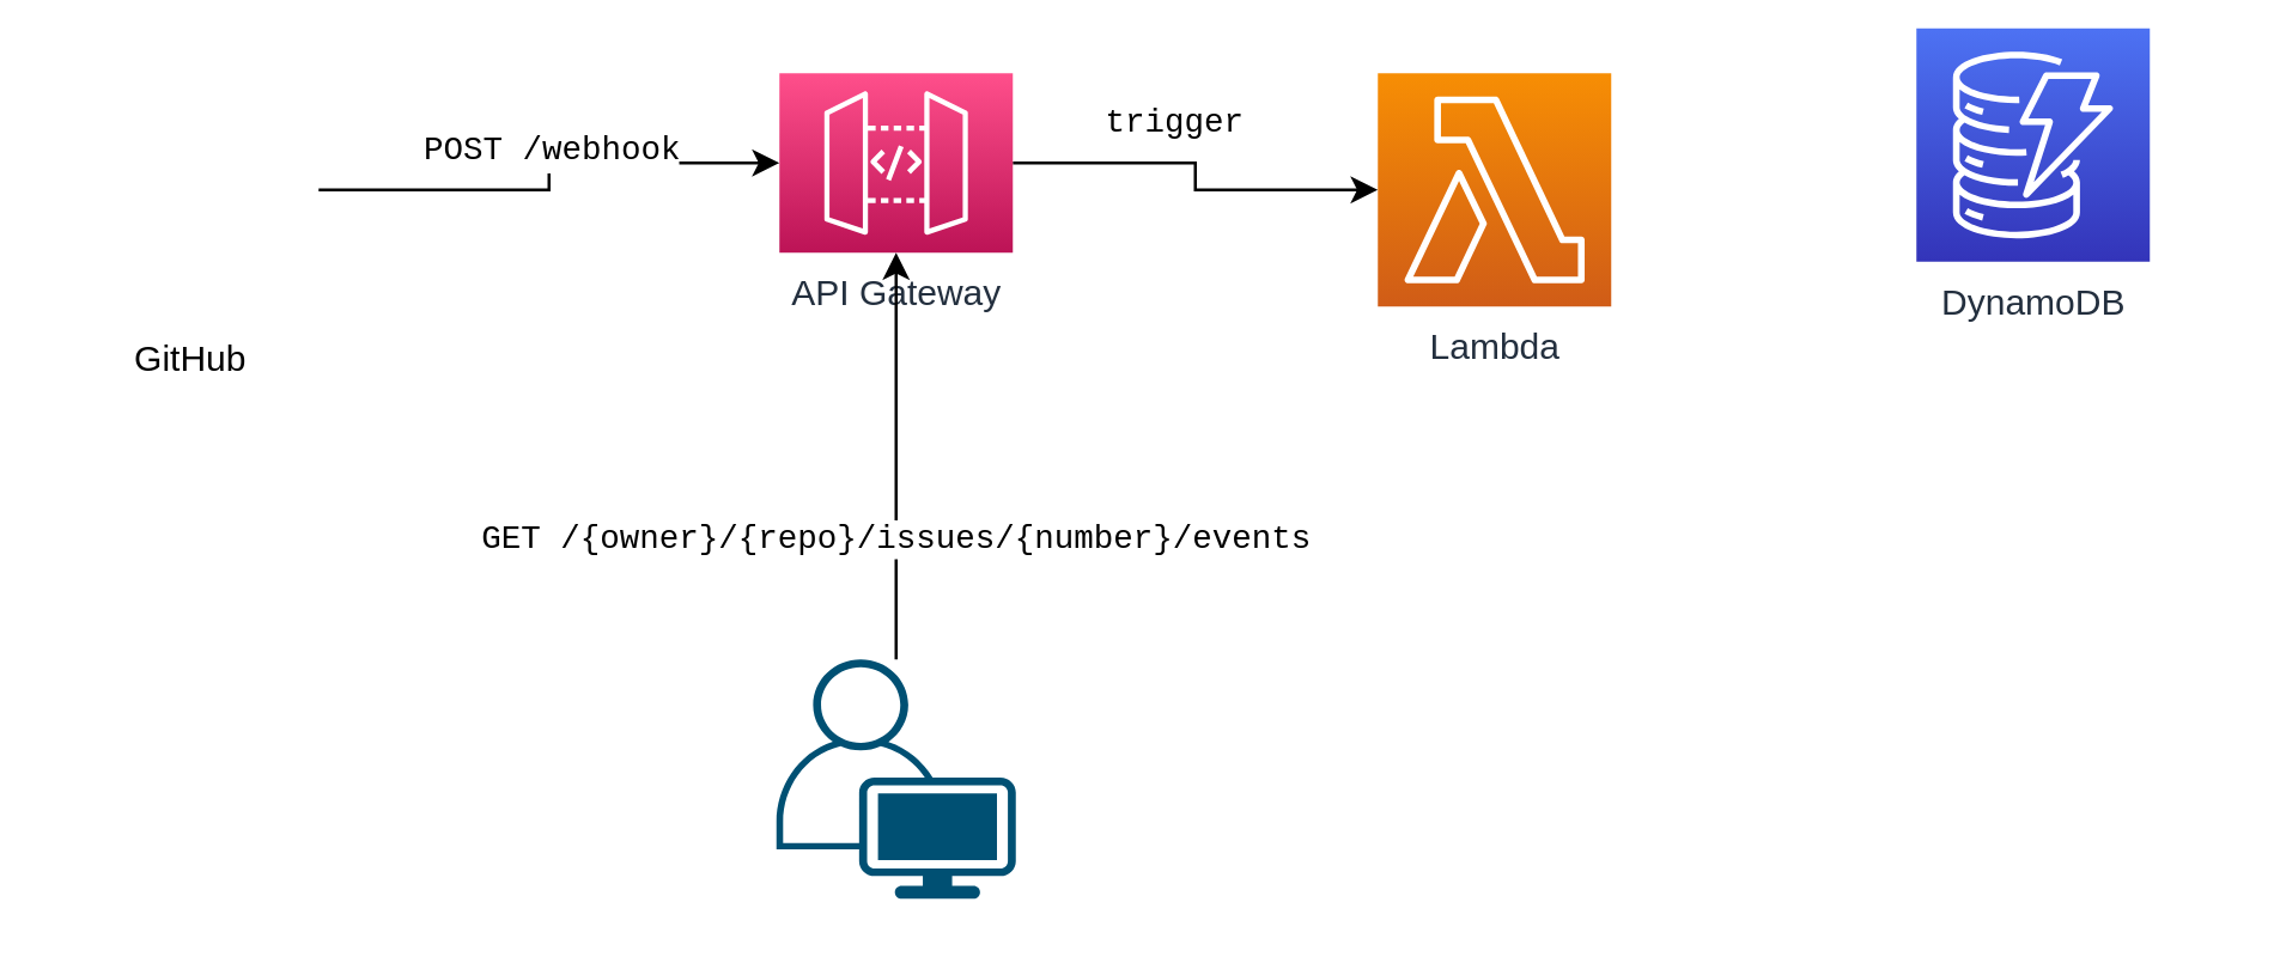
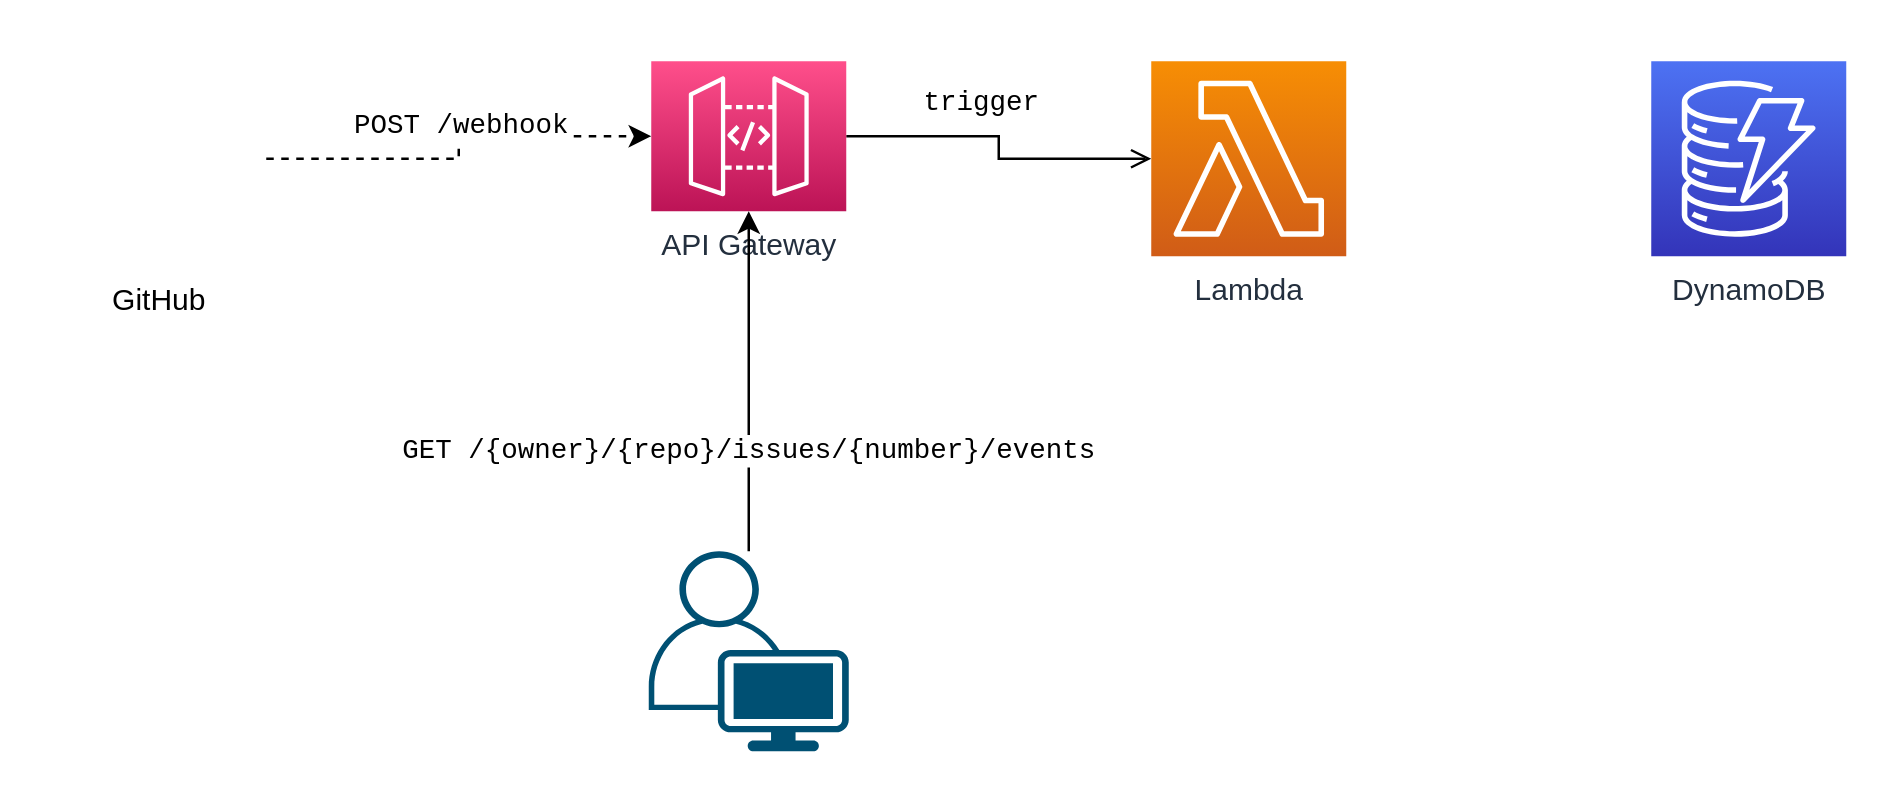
- <mxCell id="9" value="DynamoDB" style="sketch=0;points=[[0,0,0],[0.25,0,0],[0.5,0,0],[0.75,0,0],[1,0,0],[0,1,0],[0.25,1,0],[0.5,1,0],[0.75,1,0],[1,1,0],[0,0.25,0],[0,0.5,0],[0,0.75,0],[1,0.25,0],[1,0.5,0],[1,0.75,0]];outlineConnect=0;fontColor=#232F3E;gradientColor=#4D72F3;gradientDirection=north;fillColor=#3334B9;strokeColor=#ffffff;dashed=0;verticalLabelPosition=bottom;verticalAlign=top;align=center;html=1;fontSize=12;fontStyle=0;aspect=fixed;shape=mxgraph.aws4.resourceIcon;resIcon=mxgraph.aws4.dynamodb;" vertex="1" parent="1"><mxGeometry x="640" y="9" width="78" height="78" as="geometry" /></mxCell>
+ <mxCell id="9" value="DynamoDB" style="sketch=0;points=[[0,0,0],[0.25,0,0],[0.5,0,0],[0.75,0,0],[1,0,0],[0,1,0],[0.25,1,0],[0.5,1,0],[0.75,1,0],[1,1,0],[0,0.25,0],[0,0.5,0],[0,0.75,0],[1,0.25,0],[1,0.5,0],[1,0.75,0]];outlineConnect=0;fontColor=#232F3E;gradientColor=#4D72F3;gradientDirection=north;fillColor=#3334B9;strokeColor=#ffffff;dashed=0;verticalLabelPosition=bottom;verticalAlign=top;align=center;html=1;fontSize=12;fontStyle=0;aspect=fixed;shape=mxgraph.aws4.resourceIcon;resIcon=mxgraph.aws4.dynamodb;" vertex="1" parent="1"><mxGeometry x="660" y="24" width="78" height="78" as="geometry" /></mxCell>
- <mxCell id="2" style="edgeStyle=orthogonalEdgeStyle;rounded=0;orthogonalLoop=1;jettySize=auto;html=1;entryX=0;entryY=0.5;entryDx=0;entryDy=0;entryPerimeter=0;" edge="1" parent="1" source="4" target="7"><mxGeometry relative="1" as="geometry" /></mxCell>
+ <mxCell id="2" style="edgeStyle=orthogonalEdgeStyle;rounded=0;orthogonalLoop=1;jettySize=auto;html=1;entryX=0;entryY=0.5;entryDx=0;entryDy=0;entryPerimeter=0;dashed=1;" edge="1" parent="1" source="4" target="7"><mxGeometry relative="1" as="geometry" /></mxCell>
- <mxCell id="5" style="edgeStyle=orthogonalEdgeStyle;rounded=0;orthogonalLoop=1;jettySize=auto;html=1;entryX=0;entryY=0.5;entryDx=0;entryDy=0;entryPerimeter=0;fontFamily=Courier New;" edge="1" parent="1" source="7" target="8"><mxGeometry relative="1" as="geometry" /></mxCell>
+ <mxCell id="5" style="edgeStyle=orthogonalEdgeStyle;rounded=0;orthogonalLoop=1;jettySize=auto;html=1;entryX=0;entryY=0.5;entryDx=0;entryDy=0;entryPerimeter=0;fontFamily=Courier New;endArrow=open;" edge="1" parent="1" source="7" target="8"><mxGeometry relative="1" as="geometry" /></mxCell>
